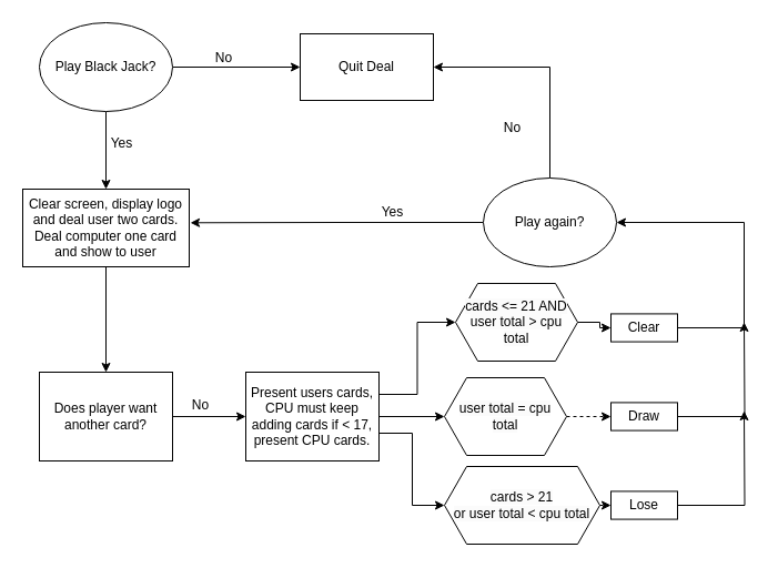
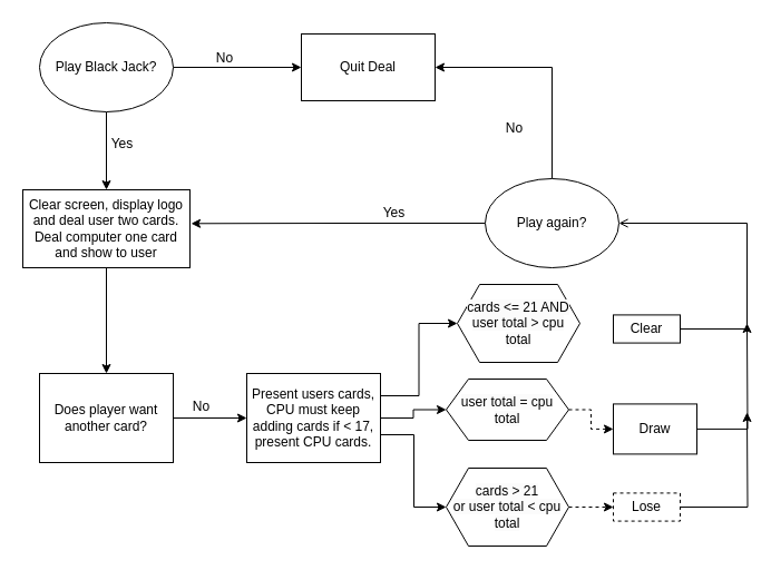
- <mxCell id="26" style="edgeStyle=orthogonalEdgeStyle;rounded=0;orthogonalLoop=1;jettySize=auto;html=1;exitX=1;exitY=0.5;exitDx=0;exitDy=0;entryX=1;entryY=0.5;entryDx=0;entryDy=0;" parent="1" source="27" target="19" edge="1"><mxGeometry relative="1" as="geometry"><Array as="points"><mxPoint x="670" y="295" /><mxPoint x="670" y="200" /></Array></mxGeometry></mxCell>
+ <mxCell id="26" style="edgeStyle=orthogonalEdgeStyle;rounded=0;orthogonalLoop=1;jettySize=auto;html=1;exitX=1;exitY=0.5;exitDx=0;exitDy=0;entryX=1;entryY=0.5;entryDx=0;entryDy=0;endArrow=open;" parent="1" source="27" target="19" edge="1"><mxGeometry relative="1" as="geometry"><Array as="points"><mxPoint x="670" y="295" /><mxPoint x="670" y="200" /></Array></mxGeometry></mxCell>
- <mxCell id="24" style="edgeStyle=orthogonalEdgeStyle;rounded=0;orthogonalLoop=1;jettySize=auto;html=1;exitX=1;exitY=0.5;exitDx=0;exitDy=0;" parent="1" source="25" target="27" edge="1"><mxGeometry relative="1" as="geometry"><mxPoint x="540" y="295.172" as="targetPoint" /></mxGeometry></mxCell>
- <mxCell id="29" value="Draw" style="rounded=0;whiteSpace=wrap;html=1;" parent="1" vertex="1"><mxGeometry x="550" y="362.41" width="60" height="25.17" as="geometry" /></mxCell>
+ <mxCell id="29" value="Draw" style="rounded=0;whiteSpace=wrap;html=1;" parent="1" vertex="1"><mxGeometry x="550" y="362.41" width="75" height="45" as="geometry" /></mxCell>
- <mxCell id="23" value="&lt;span style=&quot;color: rgb(0, 0, 0); font-family: Helvetica; font-size: 12px; font-style: normal; font-variant-ligatures: normal; font-variant-caps: normal; font-weight: 400; letter-spacing: normal; orphans: 2; text-align: center; text-indent: 0px; text-transform: none; widows: 2; word-spacing: 0px; -webkit-text-stroke-width: 0px; background-color: rgb(251, 251, 251); text-decoration-thickness: initial; text-decoration-style: initial; text-decoration-color: initial; float: none; display: inline !important;&quot;&gt;user total = cpu total&lt;/span&gt;" style="shape=hexagon;perimeter=hexagonPerimeter2;whiteSpace=wrap;html=1;fixedSize=1;" parent="1" vertex="1"><mxGeometry x="400" y="340" width="110" height="70" as="geometry" /></mxCell>
+ <mxCell id="23" value="&lt;span style=&quot;color: rgb(0, 0, 0); font-family: Helvetica; font-size: 12px; font-style: normal; font-variant-ligatures: normal; font-variant-caps: normal; font-weight: 400; letter-spacing: normal; orphans: 2; text-align: center; text-indent: 0px; text-transform: none; widows: 2; word-spacing: 0px; -webkit-text-stroke-width: 0px; background-color: rgb(251, 251, 251); text-decoration-thickness: initial; text-decoration-style: initial; text-decoration-color: initial; float: none; display: inline !important;&quot;&gt;user total = cpu total&lt;/span&gt;" style="shape=hexagon;perimeter=hexagonPerimeter2;whiteSpace=wrap;html=1;fixedSize=1;" parent="1" vertex="1"><mxGeometry x="400" y="340" width="110" height="55" as="geometry" /></mxCell>
- <mxCell id="31" value="Lose" style="rounded=0;whiteSpace=wrap;html=1;" parent="1" vertex="1"><mxGeometry x="550" y="442.41" width="60" height="25.17" as="geometry" /></mxCell>
+ <mxCell id="31" value="Lose" style="rounded=0;whiteSpace=wrap;html=1;dashed=1;" parent="1" vertex="1"><mxGeometry x="550" y="442.41" width="60" height="25.17" as="geometry" /></mxCell>
- <mxCell id="21" value="&lt;meta charset=&quot;utf-8&quot;&gt;&lt;span style=&quot;color: rgb(0, 0, 0); font-family: Helvetica; font-size: 12px; font-style: normal; font-variant-ligatures: normal; font-variant-caps: normal; font-weight: 400; letter-spacing: normal; orphans: 2; text-align: center; text-indent: 0px; text-transform: none; widows: 2; word-spacing: 0px; -webkit-text-stroke-width: 0px; background-color: rgb(251, 251, 251); text-decoration-thickness: initial; text-decoration-style: initial; text-decoration-color: initial; float: none; display: inline !important;&quot;&gt;cards &amp;gt; 21&lt;/span&gt;&lt;br style=&quot;border-color: var(--border-color); color: rgb(0, 0, 0); font-family: Helvetica; font-size: 12px; font-style: normal; font-variant-ligatures: normal; font-variant-caps: normal; font-weight: 400; letter-spacing: normal; orphans: 2; text-align: center; text-indent: 0px; text-transform: none; widows: 2; word-spacing: 0px; -webkit-text-stroke-width: 0px; background-color: rgb(251, 251, 251); text-decoration-thickness: initial; text-decoration-style: initial; text-decoration-color: initial;&quot;&gt;&lt;span style=&quot;color: rgb(0, 0, 0); font-family: Helvetica; font-size: 12px; font-style: normal; font-variant-ligatures: normal; font-variant-caps: normal; font-weight: 400; letter-spacing: normal; orphans: 2; text-align: center; text-indent: 0px; text-transform: none; widows: 2; word-spacing: 0px; -webkit-text-stroke-width: 0px; background-color: rgb(251, 251, 251); text-decoration-thickness: initial; text-decoration-style: initial; text-decoration-color: initial; float: none; display: inline !important;&quot;&gt;or user total &amp;lt; cpu total&lt;/span&gt;" style="shape=hexagon;perimeter=hexagonPerimeter2;whiteSpace=wrap;html=1;fixedSize=1;" parent="1" vertex="1"><mxGeometry x="400" y="420" width="140" height="70" as="geometry" /></mxCell>
+ <mxCell id="21" value="&lt;meta charset=&quot;utf-8&quot;&gt;&lt;span style=&quot;color: rgb(0, 0, 0); font-family: Helvetica; font-size: 12px; font-style: normal; font-variant-ligatures: normal; font-variant-caps: normal; font-weight: 400; letter-spacing: normal; orphans: 2; text-align: center; text-indent: 0px; text-transform: none; widows: 2; word-spacing: 0px; -webkit-text-stroke-width: 0px; background-color: rgb(251, 251, 251); text-decoration-thickness: initial; text-decoration-style: initial; text-decoration-color: initial; float: none; display: inline !important;&quot;&gt;cards &amp;gt; 21&lt;/span&gt;&lt;br style=&quot;border-color: var(--border-color); color: rgb(0, 0, 0); font-family: Helvetica; font-size: 12px; font-style: normal; font-variant-ligatures: normal; font-variant-caps: normal; font-weight: 400; letter-spacing: normal; orphans: 2; text-align: center; text-indent: 0px; text-transform: none; widows: 2; word-spacing: 0px; -webkit-text-stroke-width: 0px; background-color: rgb(251, 251, 251); text-decoration-thickness: initial; text-decoration-style: initial; text-decoration-color: initial;&quot;&gt;&lt;span style=&quot;color: rgb(0, 0, 0); font-family: Helvetica; font-size: 12px; font-style: normal; font-variant-ligatures: normal; font-variant-caps: normal; font-weight: 400; letter-spacing: normal; orphans: 2; text-align: center; text-indent: 0px; text-transform: none; widows: 2; word-spacing: 0px; -webkit-text-stroke-width: 0px; background-color: rgb(251, 251, 251); text-decoration-thickness: initial; text-decoration-style: initial; text-decoration-color: initial; float: none; display: inline !important;&quot;&gt;or user total &amp;lt; cpu total&lt;/span&gt;" style="shape=hexagon;perimeter=hexagonPerimeter2;whiteSpace=wrap;html=1;fixedSize=1;" parent="1" vertex="1"><mxGeometry x="400" y="420" width="110" height="70" as="geometry" /></mxCell>
